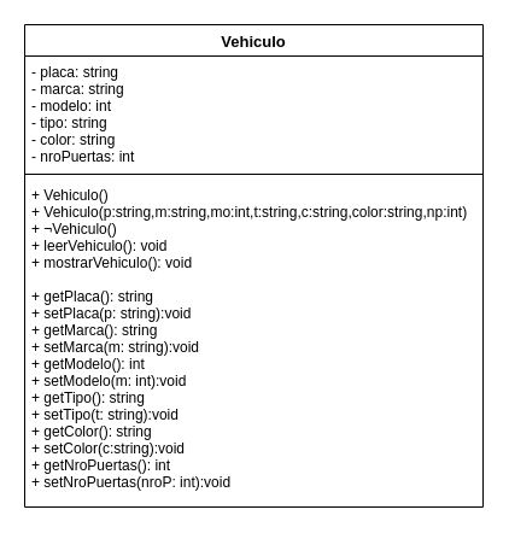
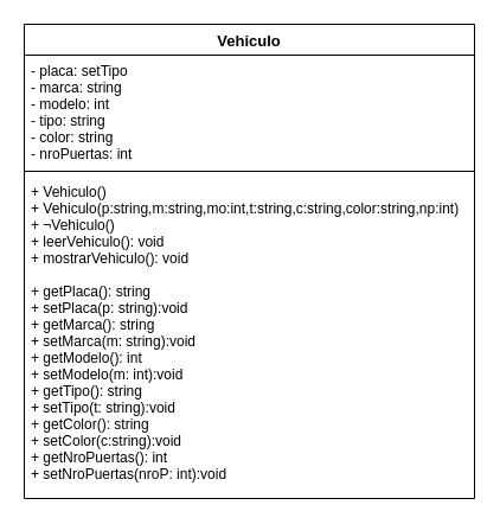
- <mxCell id="3" value="- placa: string&#10;- marca: string&#10;- modelo: int&#10;- tipo: string&#10;- color: string&#10;- nroPuertas: int" style="text;strokeColor=none;fillColor=none;align=left;verticalAlign=top;spacingLeft=4;spacingRight=4;overflow=hidden;rotatable=0;points=[[0,0.5],[1,0.5]];portConstraint=eastwest;" vertex="1" parent="2"><mxGeometry y="26" width="380" height="94" as="geometry" /></mxCell>
+ <mxCell id="3" value="- placa: setTipo&#10;- marca: string&#10;- modelo: int&#10;- tipo: string&#10;- color: string&#10;- nroPuertas: int" style="text;strokeColor=none;fillColor=none;align=left;verticalAlign=top;spacingLeft=4;spacingRight=4;overflow=hidden;rotatable=0;points=[[0,0.5],[1,0.5]];portConstraint=eastwest;" vertex="1" parent="2"><mxGeometry y="26" width="380" height="94" as="geometry" /></mxCell>
